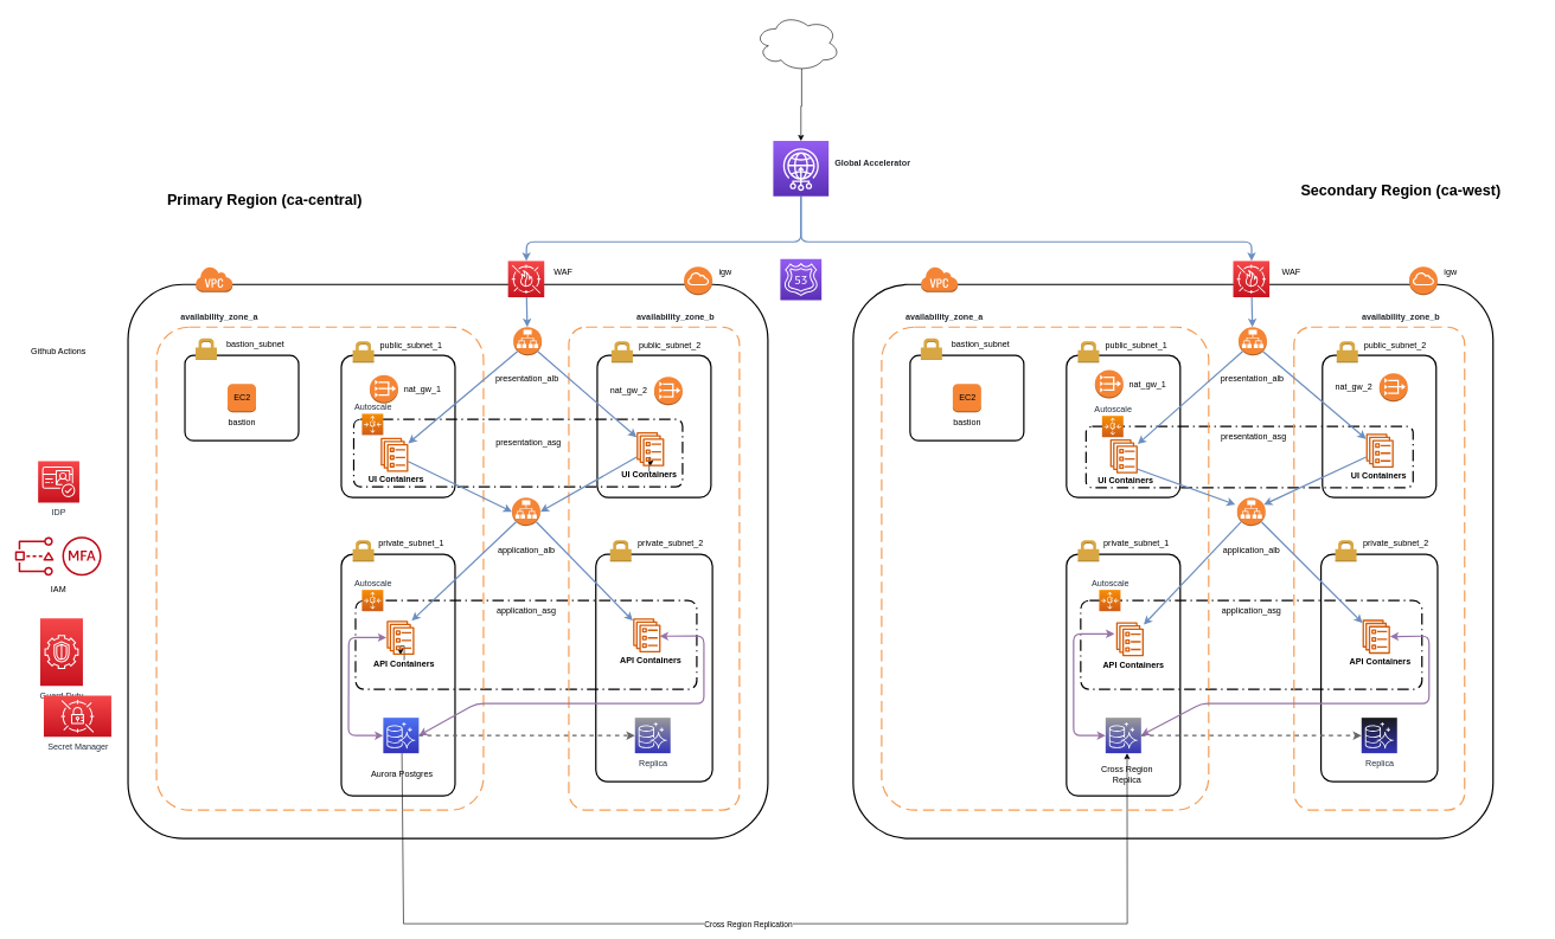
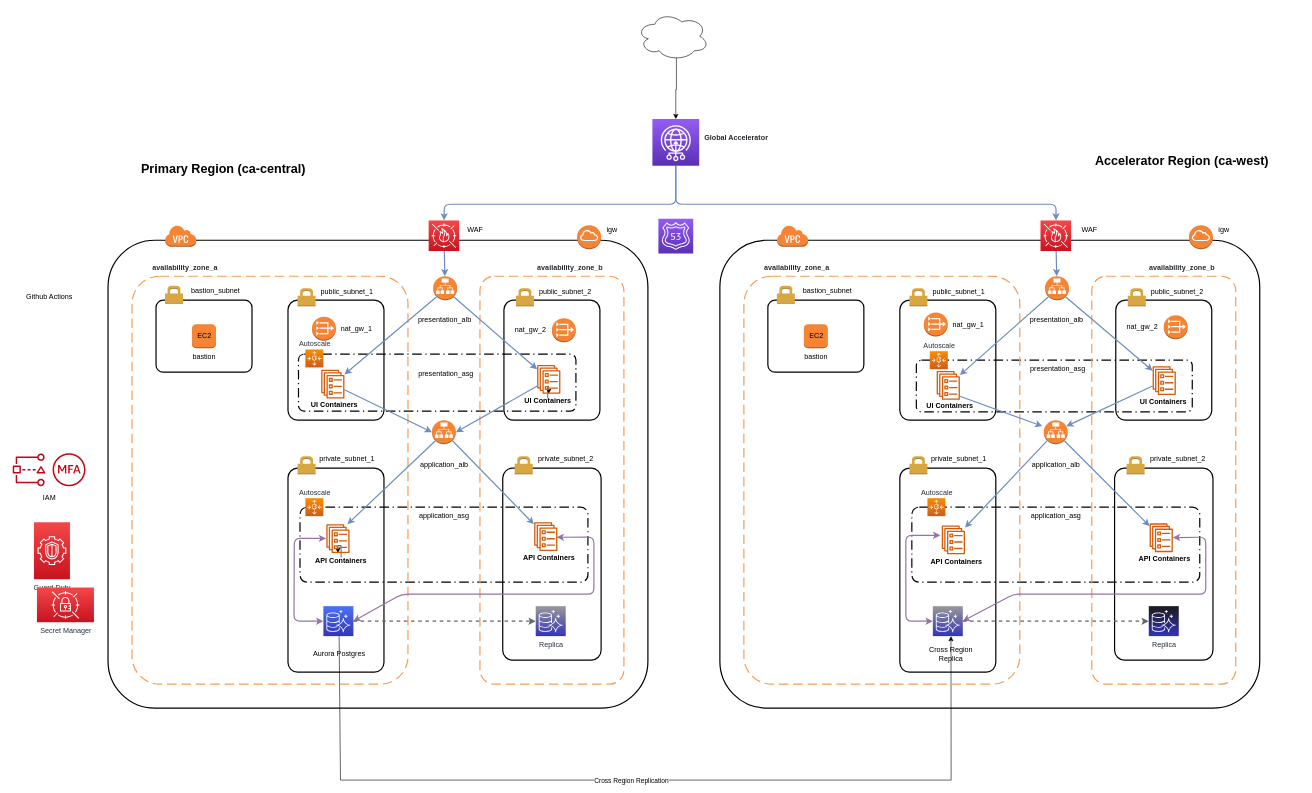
- <mxCell id="108" value="Secondary Region (ca-west)" style="text;html=1;strokeColor=none;fillColor=none;align=center;verticalAlign=middle;whiteSpace=wrap;rounded=0;fontStyle=1;fontSize=21;" parent="1" vertex="1"><mxGeometry x="1774.5" y="257" width="390" height="20" as="geometry" /></mxCell>
+ <mxCell id="108" value="Accelerator Region (ca-west)" style="text;html=1;strokeColor=none;fillColor=none;align=center;verticalAlign=middle;whiteSpace=wrap;rounded=0;fontStyle=1;fontSize=21;" parent="1" vertex="1"><mxGeometry x="1774.5" y="257" width="390" height="20" as="geometry" /></mxCell>
- <mxCell id="61" value="IDP" style="sketch=0;points=[[0,0,0],[0.25,0,0],[0.5,0,0],[0.75,0,0],[1,0,0],[0,1,0],[0.25,1,0],[0.5,1,0],[0.75,1,0],[1,1,0],[0,0.25,0],[0,0.5,0],[0,0.75,0],[1,0.25,0],[1,0.5,0],[1,0.75,0]];outlineConnect=0;fontColor=#232F3E;gradientColor=#F54749;gradientDirection=north;fillColor=#C7131F;strokeColor=#ffffff;dashed=0;verticalLabelPosition=bottom;verticalAlign=top;align=center;html=1;fontSize=12;fontStyle=0;aspect=fixed;shape=mxgraph.aws4.resourceIcon;resIcon=mxgraph.aws4.cognito;" parent="1" vertex="1"><mxGeometry x="53" y="649" width="58" height="58" as="geometry" /></mxCell>
